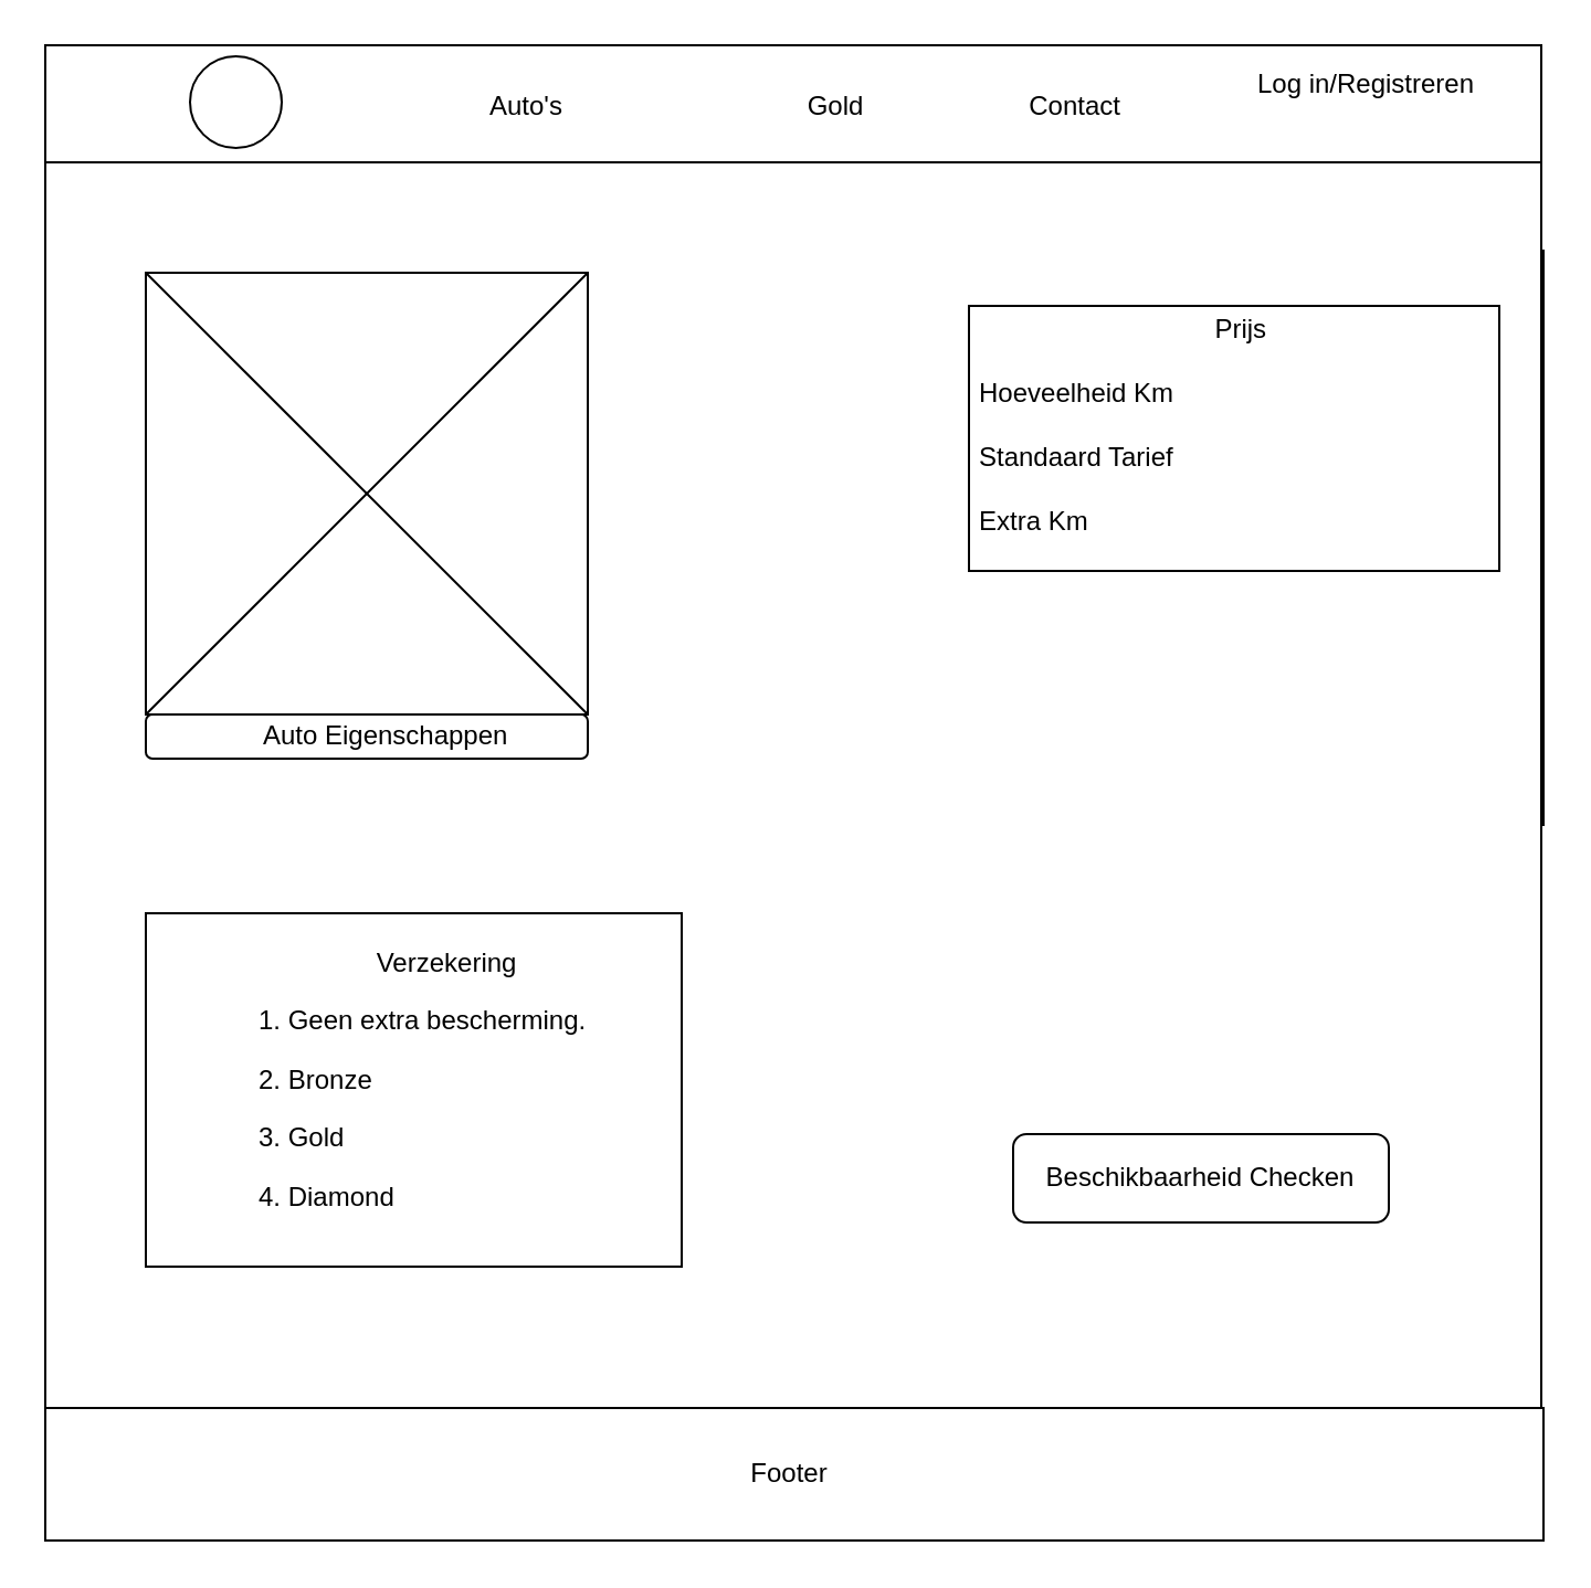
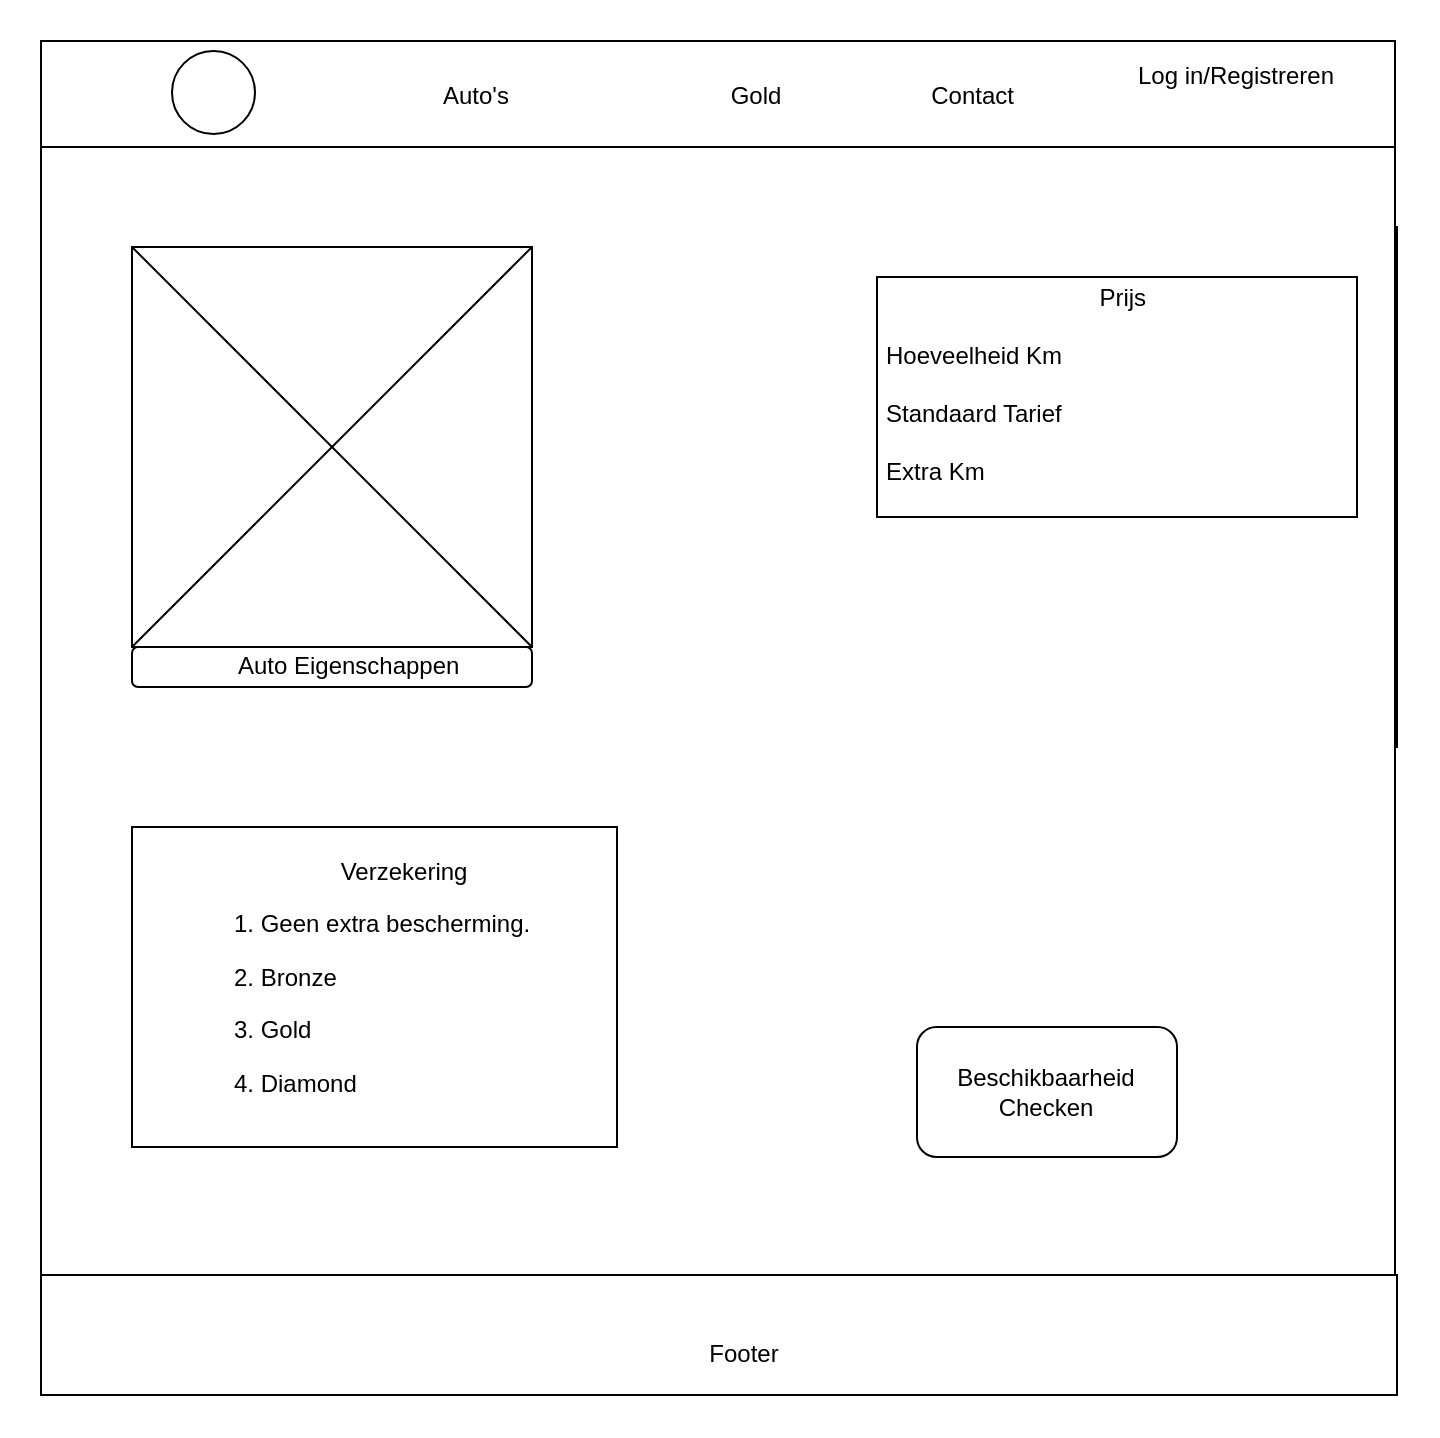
- <mxCell id="10" value="Beschikbaarheid Checken" style="rounded=1;whiteSpace=wrap;html=1;" parent="1" vertex="1"><mxGeometry x="458" y="513" width="170" height="40" as="geometry" /></mxCell>
+ <mxCell id="10" value="Beschikbaarheid Checken" style="rounded=1;whiteSpace=wrap;html=1;" parent="1" vertex="1"><mxGeometry x="458" y="513" width="130" height="65" as="geometry" /></mxCell>
- <mxCell id="5" value="Footer" style="text;html=1;strokeColor=none;fillColor=none;align=center;verticalAlign=middle;whiteSpace=wrap;rounded=0;" parent="1" vertex="1"><mxGeometry x="287" y="652" width="140" height="30" as="geometry" /></mxCell>
+ <mxCell id="5" value="Footer" style="text;html=1;strokeColor=none;fillColor=none;align=center;verticalAlign=middle;whiteSpace=wrap;rounded=0;" parent="1" vertex="1"><mxGeometry x="302" y="662" width="140" height="30" as="geometry" /></mxCell>
